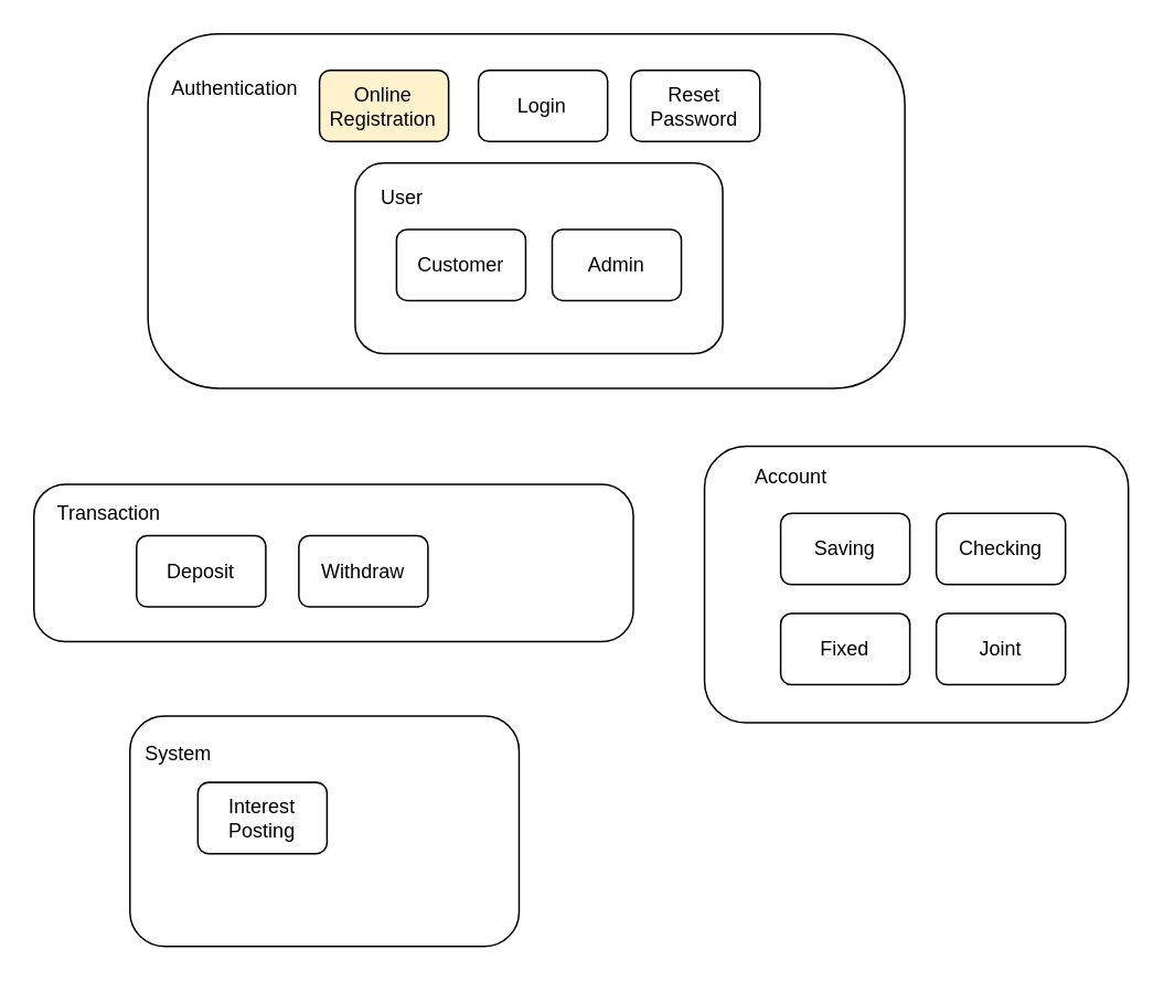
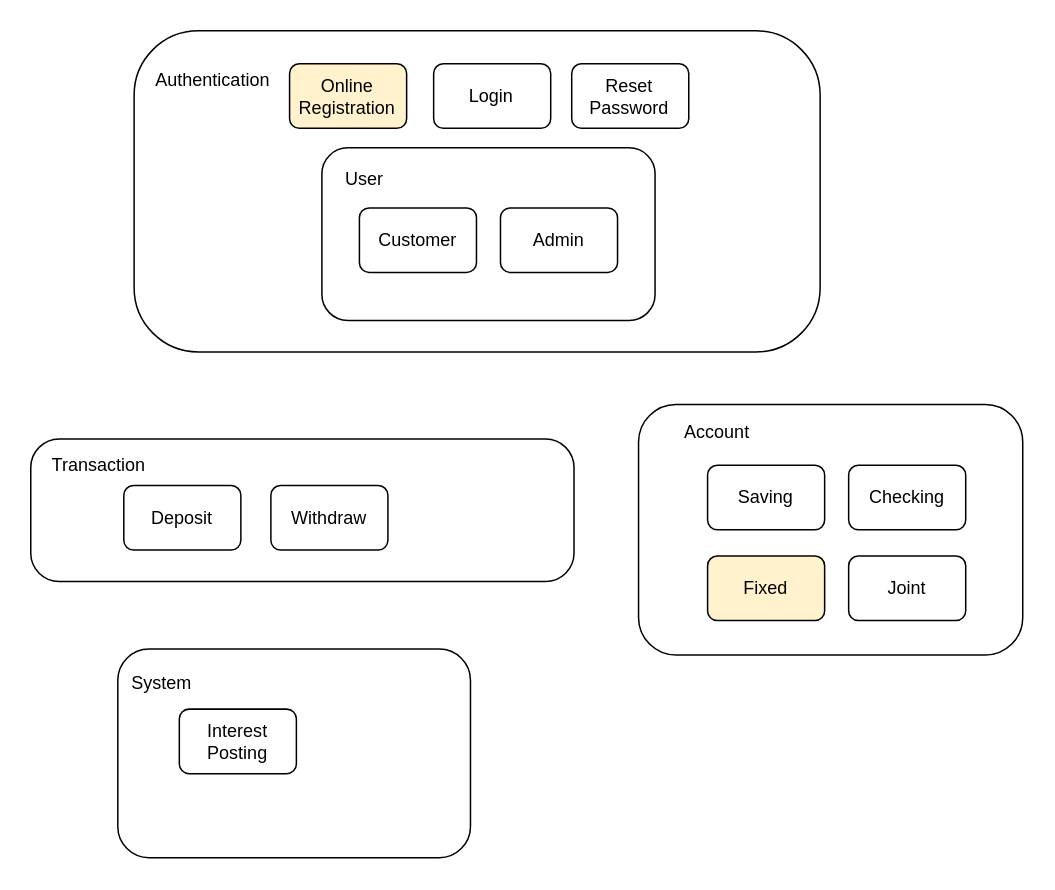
- <mxCell id="27" value="Fixed" style="rounded=1;whiteSpace=wrap;html=1;" vertex="1" parent="1"><mxGeometry x="471" y="370" width="78" height="43" as="geometry" /></mxCell>
+ <mxCell id="27" value="Fixed" style="rounded=1;whiteSpace=wrap;html=1;fillColor=#fff2cc;" vertex="1" parent="1"><mxGeometry x="471" y="370" width="78" height="43" as="geometry" /></mxCell>
